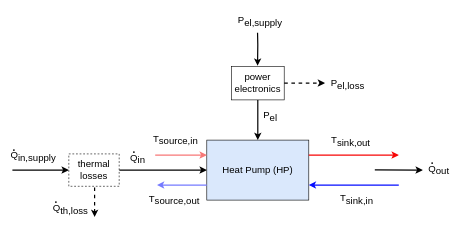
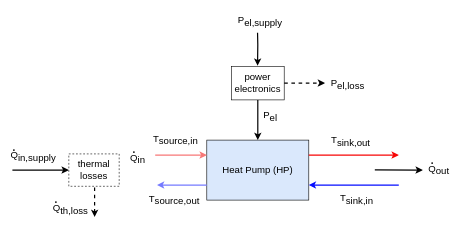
- <mxCell id="26" value="" style="edgeStyle=orthogonalEdgeStyle;rounded=0;orthogonalLoop=1;jettySize=auto;html=1;strokeWidth=2;entryX=0;entryY=0.5;entryDx=0;entryDy=0;" edge="1" parent="1" source="27" target="2"><mxGeometry relative="1" as="geometry" /></mxCell>
